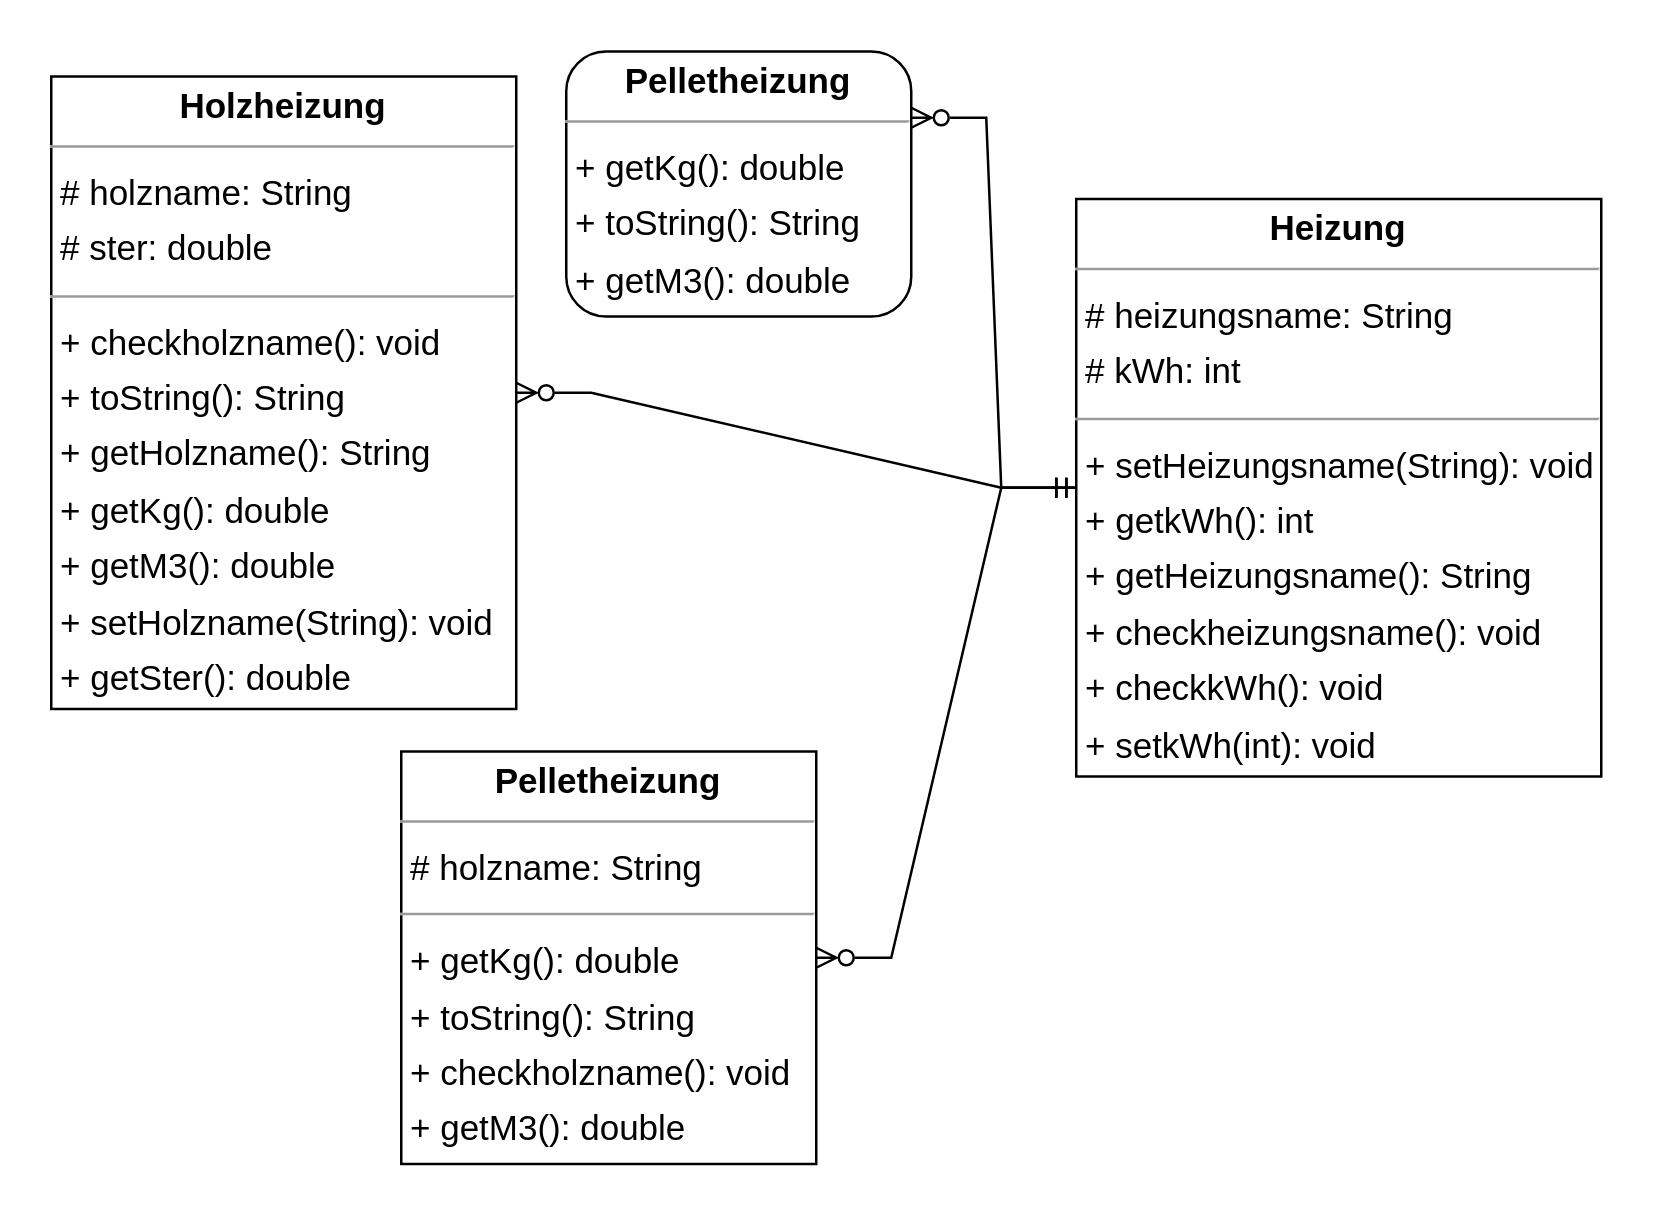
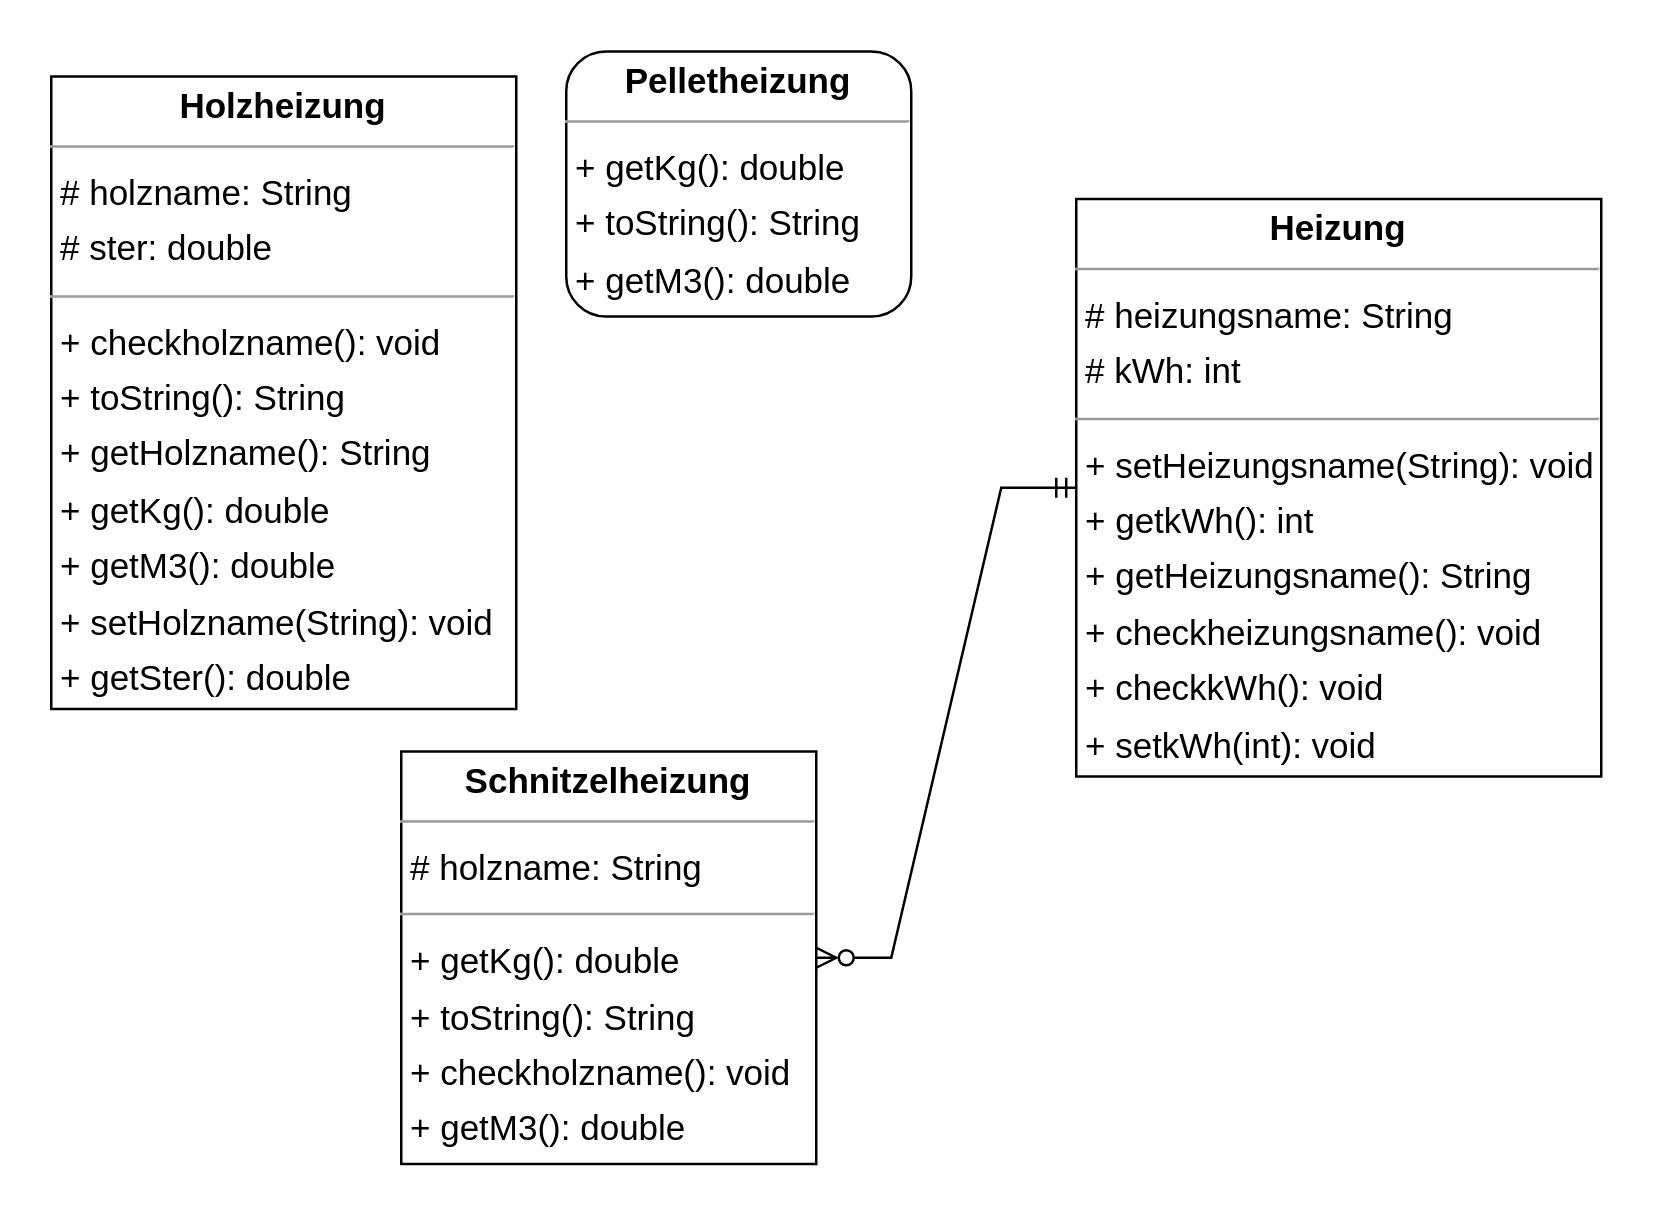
- <mxCell id="8" value="" style="edgeStyle=entityRelationEdgeStyle;fontSize=12;html=1;endArrow=ERmandOne;startArrow=ERzeroToMany;rounded=0;endFill=0;startFill=0;exitX=1;exitY=0.25;exitDx=0;exitDy=0;" edge="1" parent="1" source="4" target="2"><mxGeometry width="100" height="100" relative="1" as="geometry"><mxPoint x="226" y="185" as="sourcePoint" /><mxPoint x="270" y="196" as="targetPoint" /></mxGeometry></mxCell>
- <mxCell id="6" value="" style="edgeStyle=entityRelationEdgeStyle;fontSize=12;html=1;endArrow=ERmandOne;startArrow=ERzeroToMany;rounded=0;endFill=0;startFill=0;" edge="1" parent="1" source="3" target="2"><mxGeometry width="100" height="100" relative="1" as="geometry"><mxPoint x="-22" y="124.5" as="sourcePoint" /><mxPoint x="248" y="90" as="targetPoint" /></mxGeometry></mxCell>
- <mxCell id="5" value="&lt;p style=&quot;margin:0px;margin-top:4px;text-align:center;&quot;&gt;&lt;b&gt;Pelletheizung&lt;/b&gt;&lt;/p&gt;&lt;hr size=&quot;1&quot;/&gt;&lt;p style=&quot;margin:0 0 0 4px;line-height:1.6;&quot;&gt;# holzname: String&lt;/p&gt;&lt;hr size=&quot;1&quot;/&gt;&lt;p style=&quot;margin:0 0 0 4px;line-height:1.6;&quot;&gt;+ getKg(): double&lt;br/&gt;+ toString(): String&lt;br/&gt;+ checkholzname(): void&lt;br/&gt;+ getM3(): double&lt;br/&gt;+ dichte(): int&lt;/p&gt;" style="verticalAlign=top;align=left;overflow=fill;fontSize=14;fontFamily=Helvetica;html=1;rounded=0;shadow=0;comic=0;labelBackgroundColor=none;strokeWidth=1;" parent="1" vertex="1"><mxGeometry x="160" y="300" width="166" height="165" as="geometry" /></mxCell>
+ <mxCell id="5" value="&lt;p style=&quot;margin:0px;margin-top:4px;text-align:center;&quot;&gt;&lt;b&gt;Schnitzelheizung&lt;/b&gt;&lt;/p&gt;&lt;hr size=&quot;1&quot;/&gt;&lt;p style=&quot;margin:0 0 0 4px;line-height:1.6;&quot;&gt;# holzname: String&lt;/p&gt;&lt;hr size=&quot;1&quot;/&gt;&lt;p style=&quot;margin:0 0 0 4px;line-height:1.6;&quot;&gt;+ getKg(): double&lt;br/&gt;+ toString(): String&lt;br/&gt;+ checkholzname(): void&lt;br/&gt;+ getM3(): double&lt;br/&gt;+ dichte(): int&lt;/p&gt;" style="verticalAlign=top;align=left;overflow=fill;fontSize=14;fontFamily=Helvetica;html=1;rounded=0;shadow=0;comic=0;labelBackgroundColor=none;strokeWidth=1;" parent="1" vertex="1"><mxGeometry x="160" y="300" width="166" height="165" as="geometry" /></mxCell>
